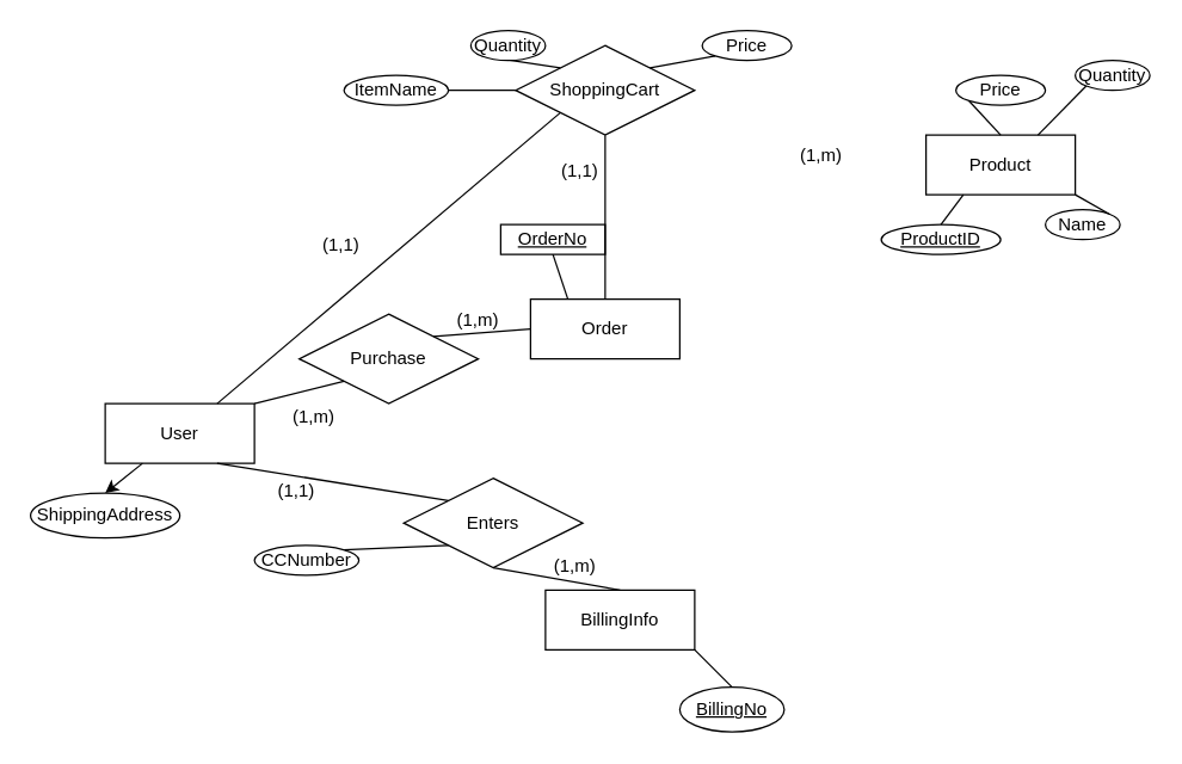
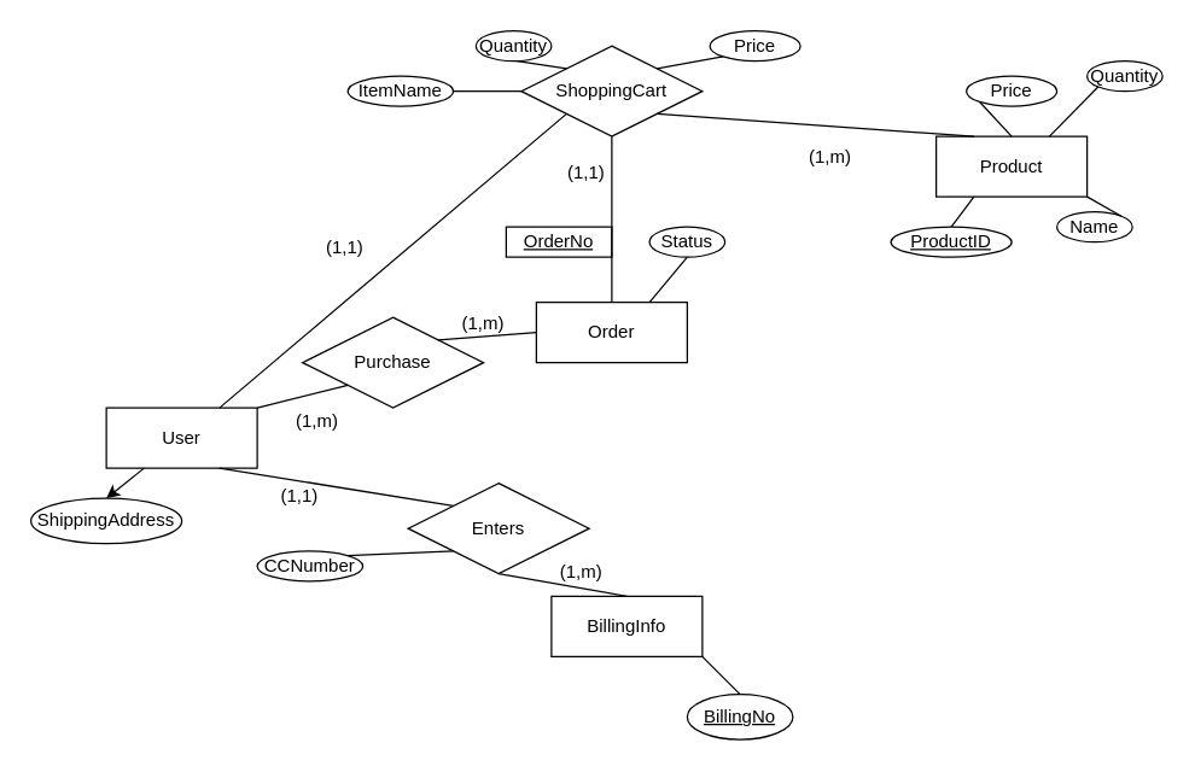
+ <mxCell id="36" value="" style="endArrow=none;html=1;rounded=0;exitX=1;exitY=1;exitDx=0;exitDy=0;entryX=0.25;entryY=0;entryDx=0;entryDy=0;" parent="1" source="35" target="9" edge="1"><mxGeometry relative="1" as="geometry"><mxPoint x="660" y="160" as="sourcePoint" /><mxPoint x="820" y="160" as="targetPoint" /></mxGeometry></mxCell>
+ <mxCell id="4" value="Status" style="ellipse;whiteSpace=wrap;html=1;align=center;" parent="1" vertex="1"><mxGeometry x="430" y="150" width="50" height="20" as="geometry" /></mxCell>
- <mxCell id="19" value="" style="endArrow=none;html=1;rounded=0;entryX=0.5;entryY=1;entryDx=0;entryDy=0;exitX=0.25;exitY=0;exitDx=0;exitDy=0;" parent="1" source="2" target="18" edge="1"><mxGeometry relative="1" as="geometry"><mxPoint x="210" y="180" as="sourcePoint" /><mxPoint x="370" y="180" as="targetPoint" /></mxGeometry></mxCell>
+ <mxCell id="3" value="" style="endArrow=none;html=1;rounded=0;entryX=0.75;entryY=0;entryDx=0;entryDy=0;exitX=0.5;exitY=1;exitDx=0;exitDy=0;" parent="1" source="4" target="2" edge="1"><mxGeometry relative="1" as="geometry"><mxPoint x="400" y="160" as="sourcePoint" /><mxPoint x="320" y="210" as="targetPoint" /></mxGeometry></mxCell>
